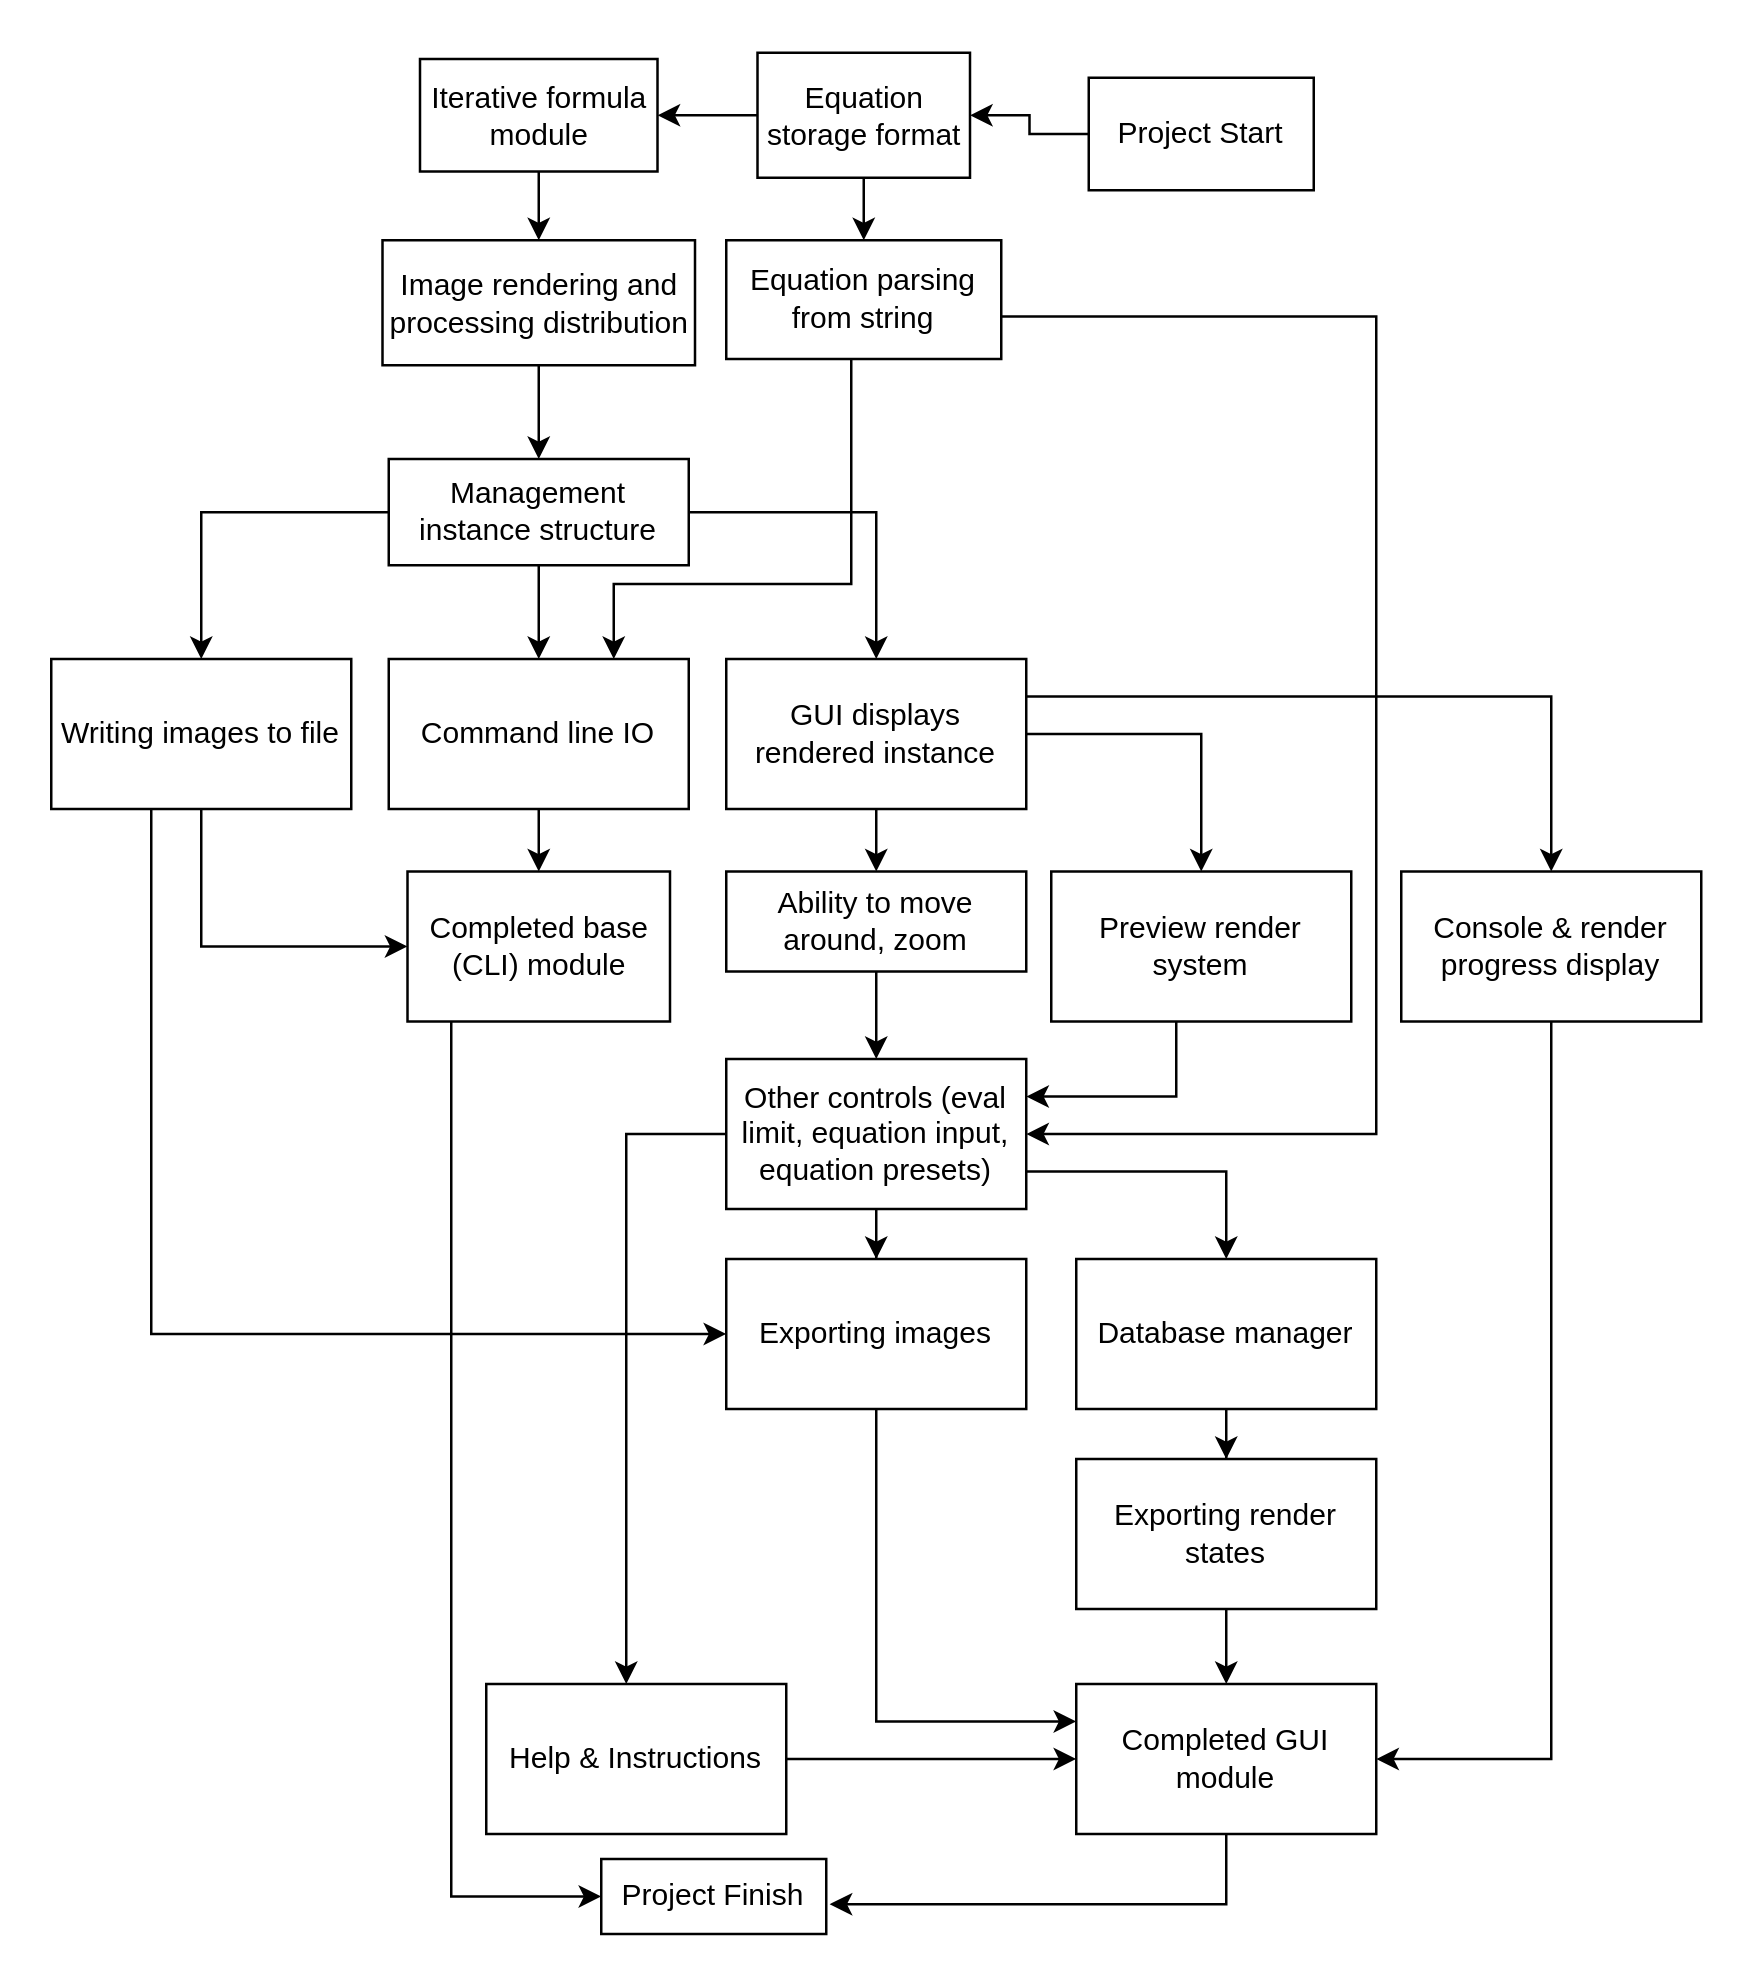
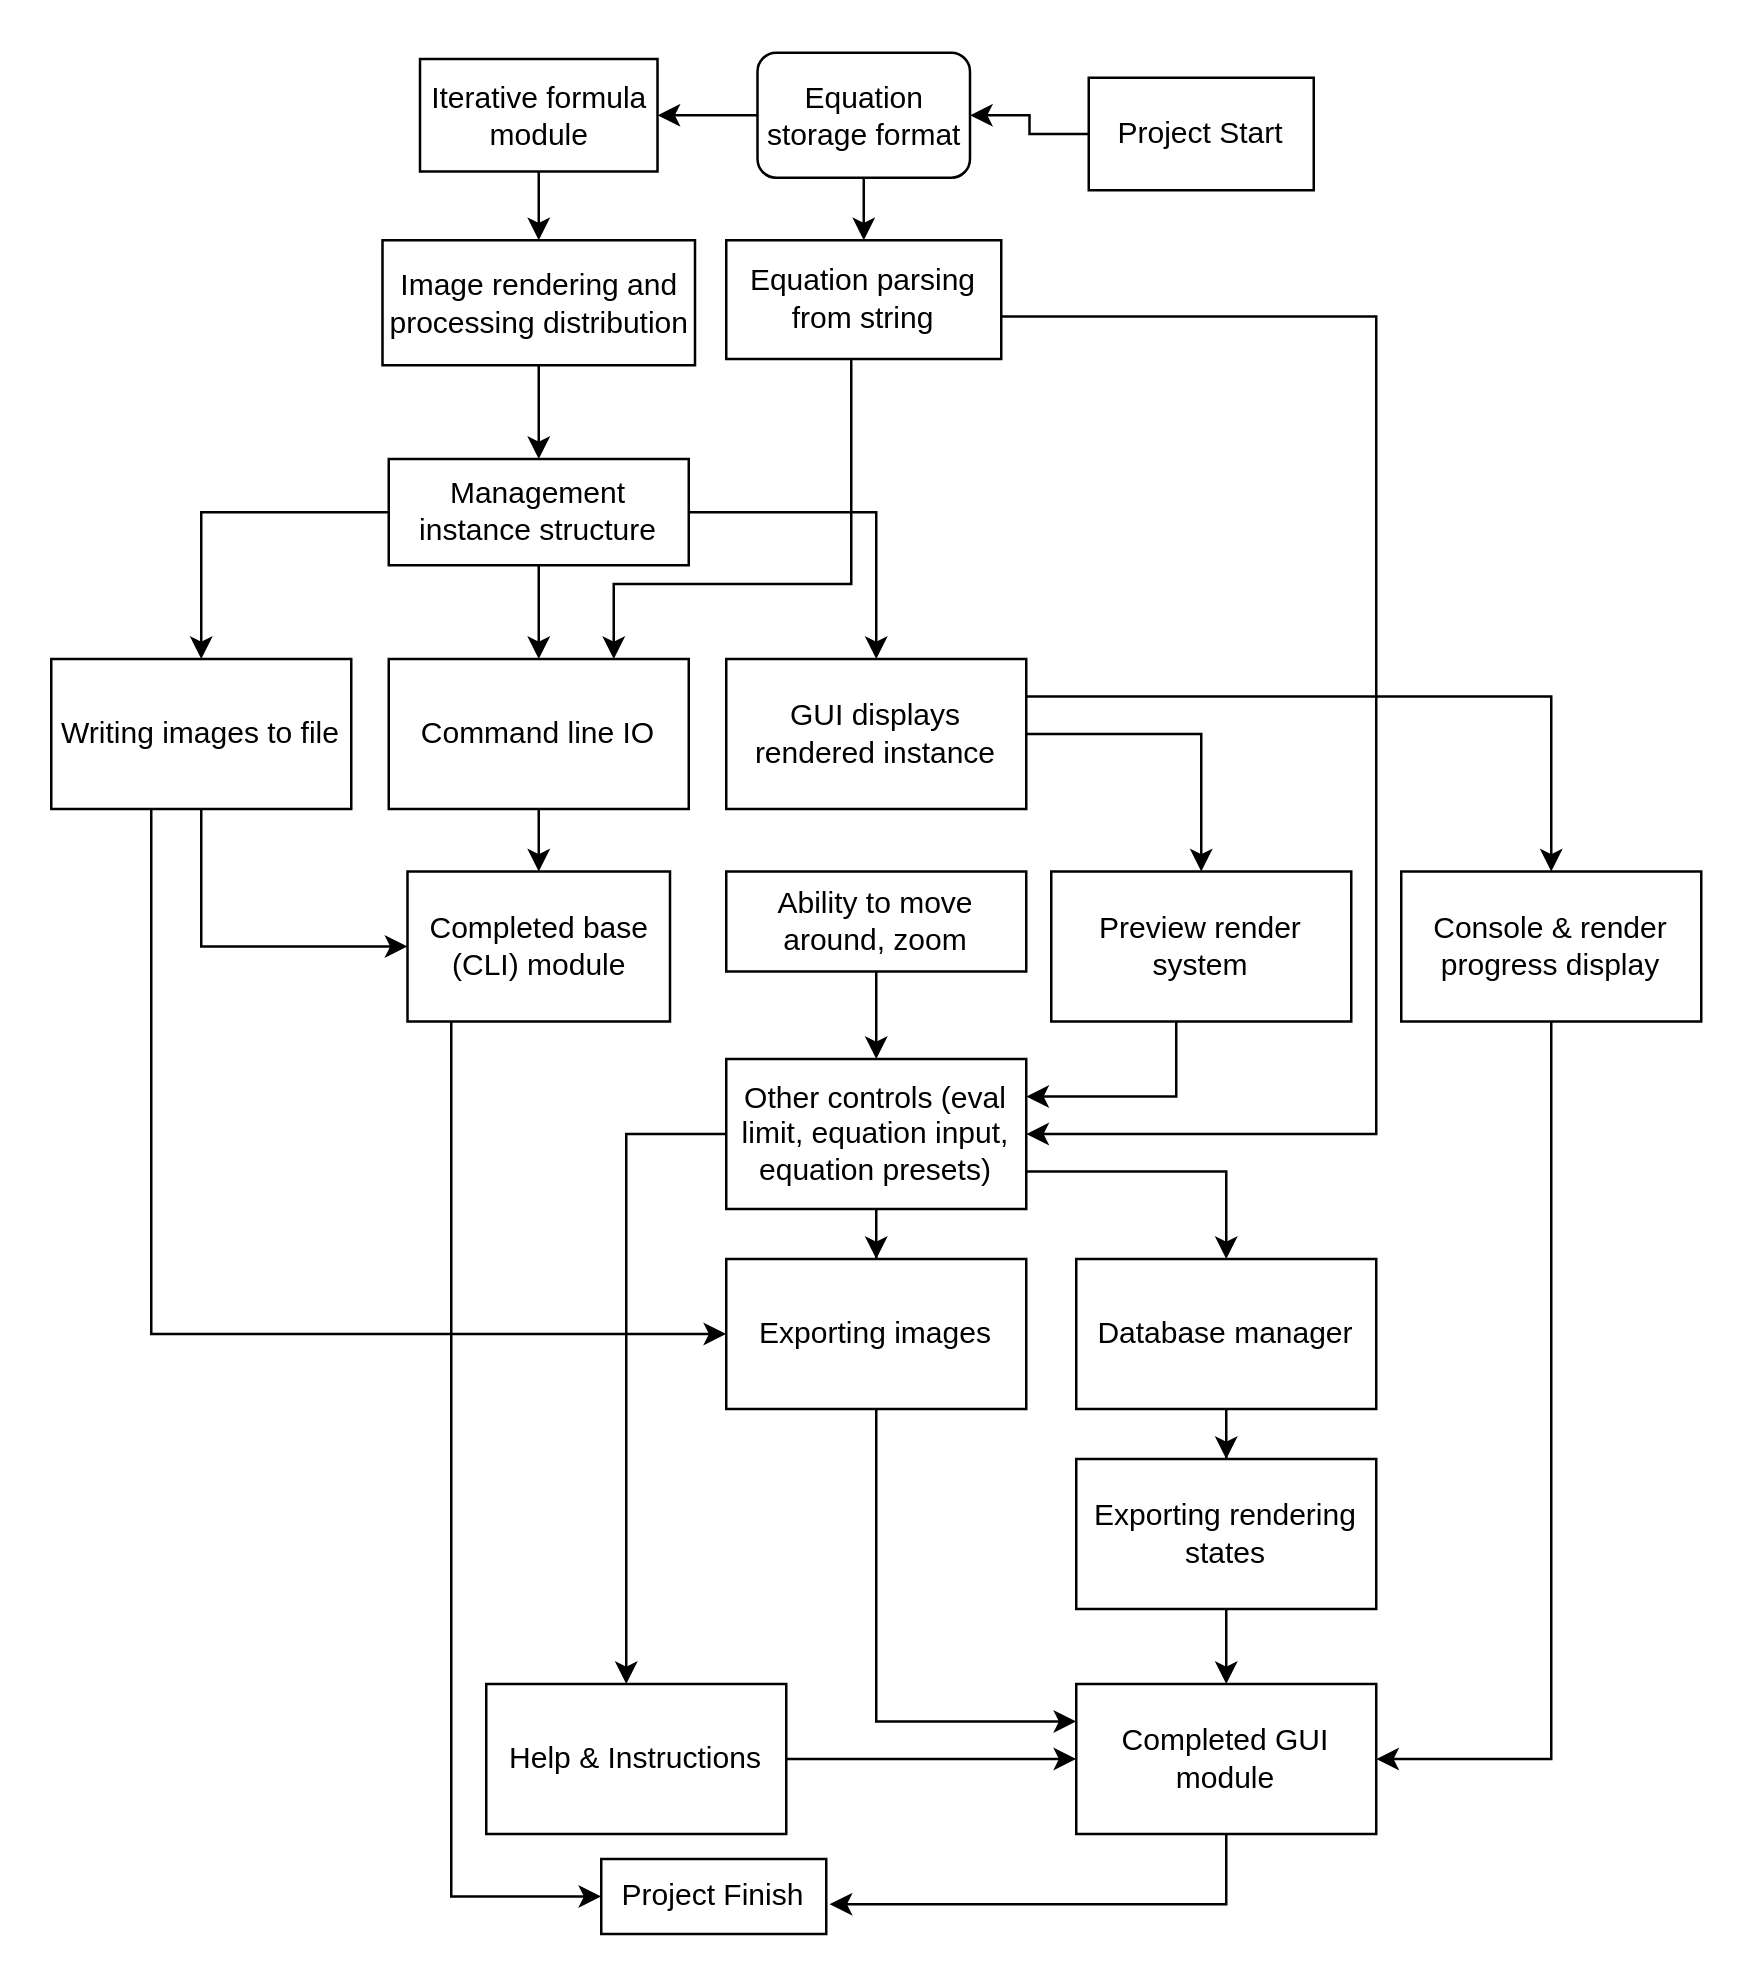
- <mxCell id="21" value="Equation storage format" style="whiteSpace=wrap;html=1;rounded=0;" vertex="1" parent="1"><mxGeometry x="302.5" y="20.5" width="85" height="50" as="geometry" /></mxCell>
+ <mxCell id="21" value="Equation storage format" style="whiteSpace=wrap;html=1;rounded=1;" vertex="1" parent="1"><mxGeometry x="302.5" y="20.5" width="85" height="50" as="geometry" /></mxCell>
- <mxCell id="15" value="" style="edgeStyle=orthogonalEdgeStyle;rounded=0;orthogonalLoop=1;jettySize=auto;html=1;" edge="1" parent="1" source="18" target="28"><mxGeometry relative="1" as="geometry" /></mxCell>
- <mxCell id="38" value="Exporting render states" style="whiteSpace=wrap;html=1;rounded=0;" vertex="1" parent="1"><mxGeometry x="430" y="583" width="120" height="60" as="geometry" /></mxCell>
+ <mxCell id="38" value="Exporting rendering states" style="whiteSpace=wrap;html=1;rounded=0;" vertex="1" parent="1"><mxGeometry x="430" y="583" width="120" height="60" as="geometry" /></mxCell>
